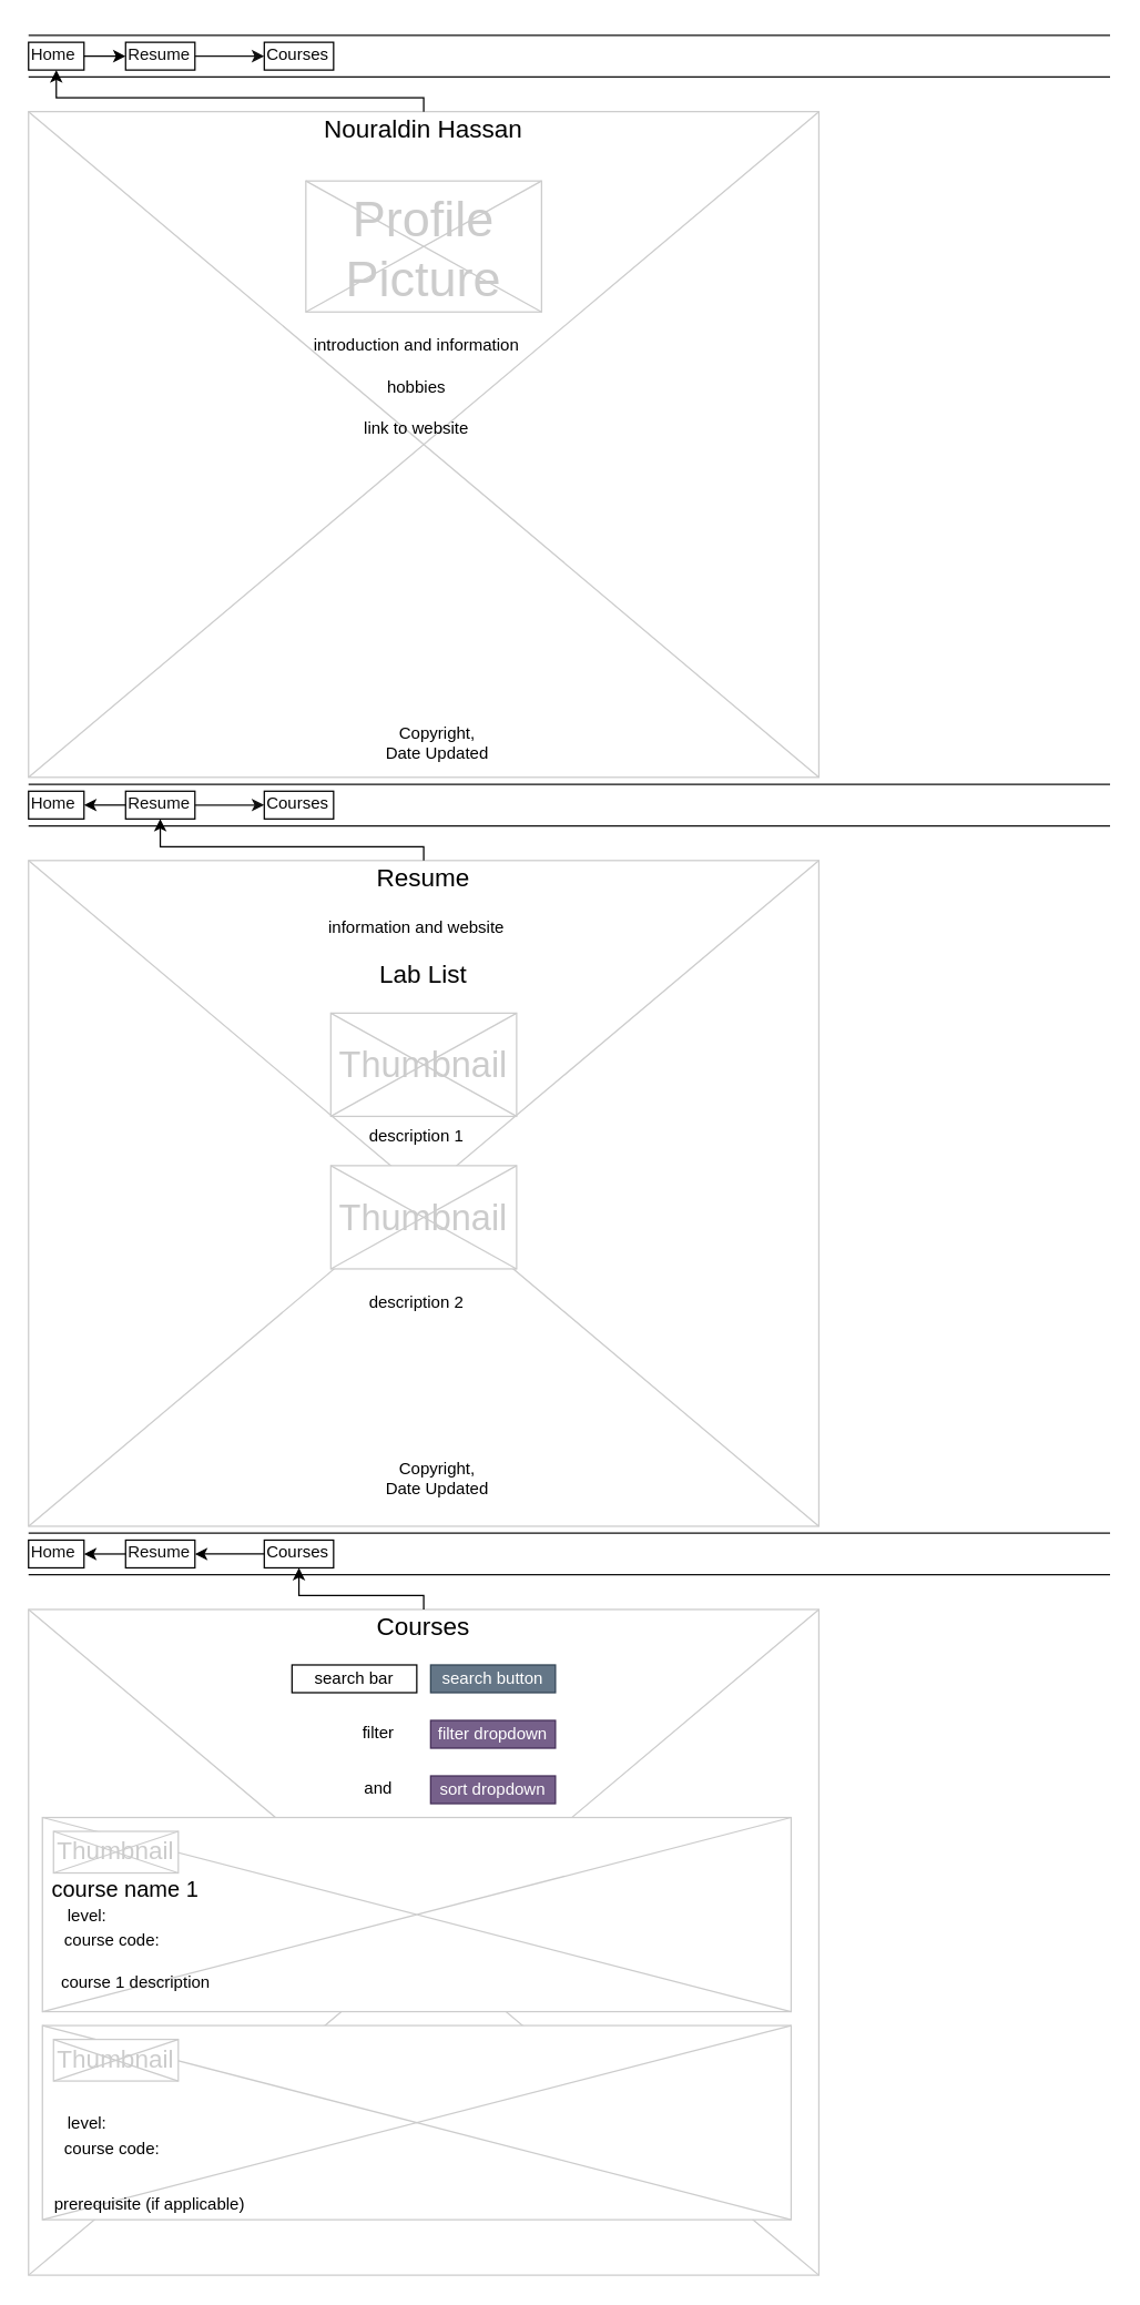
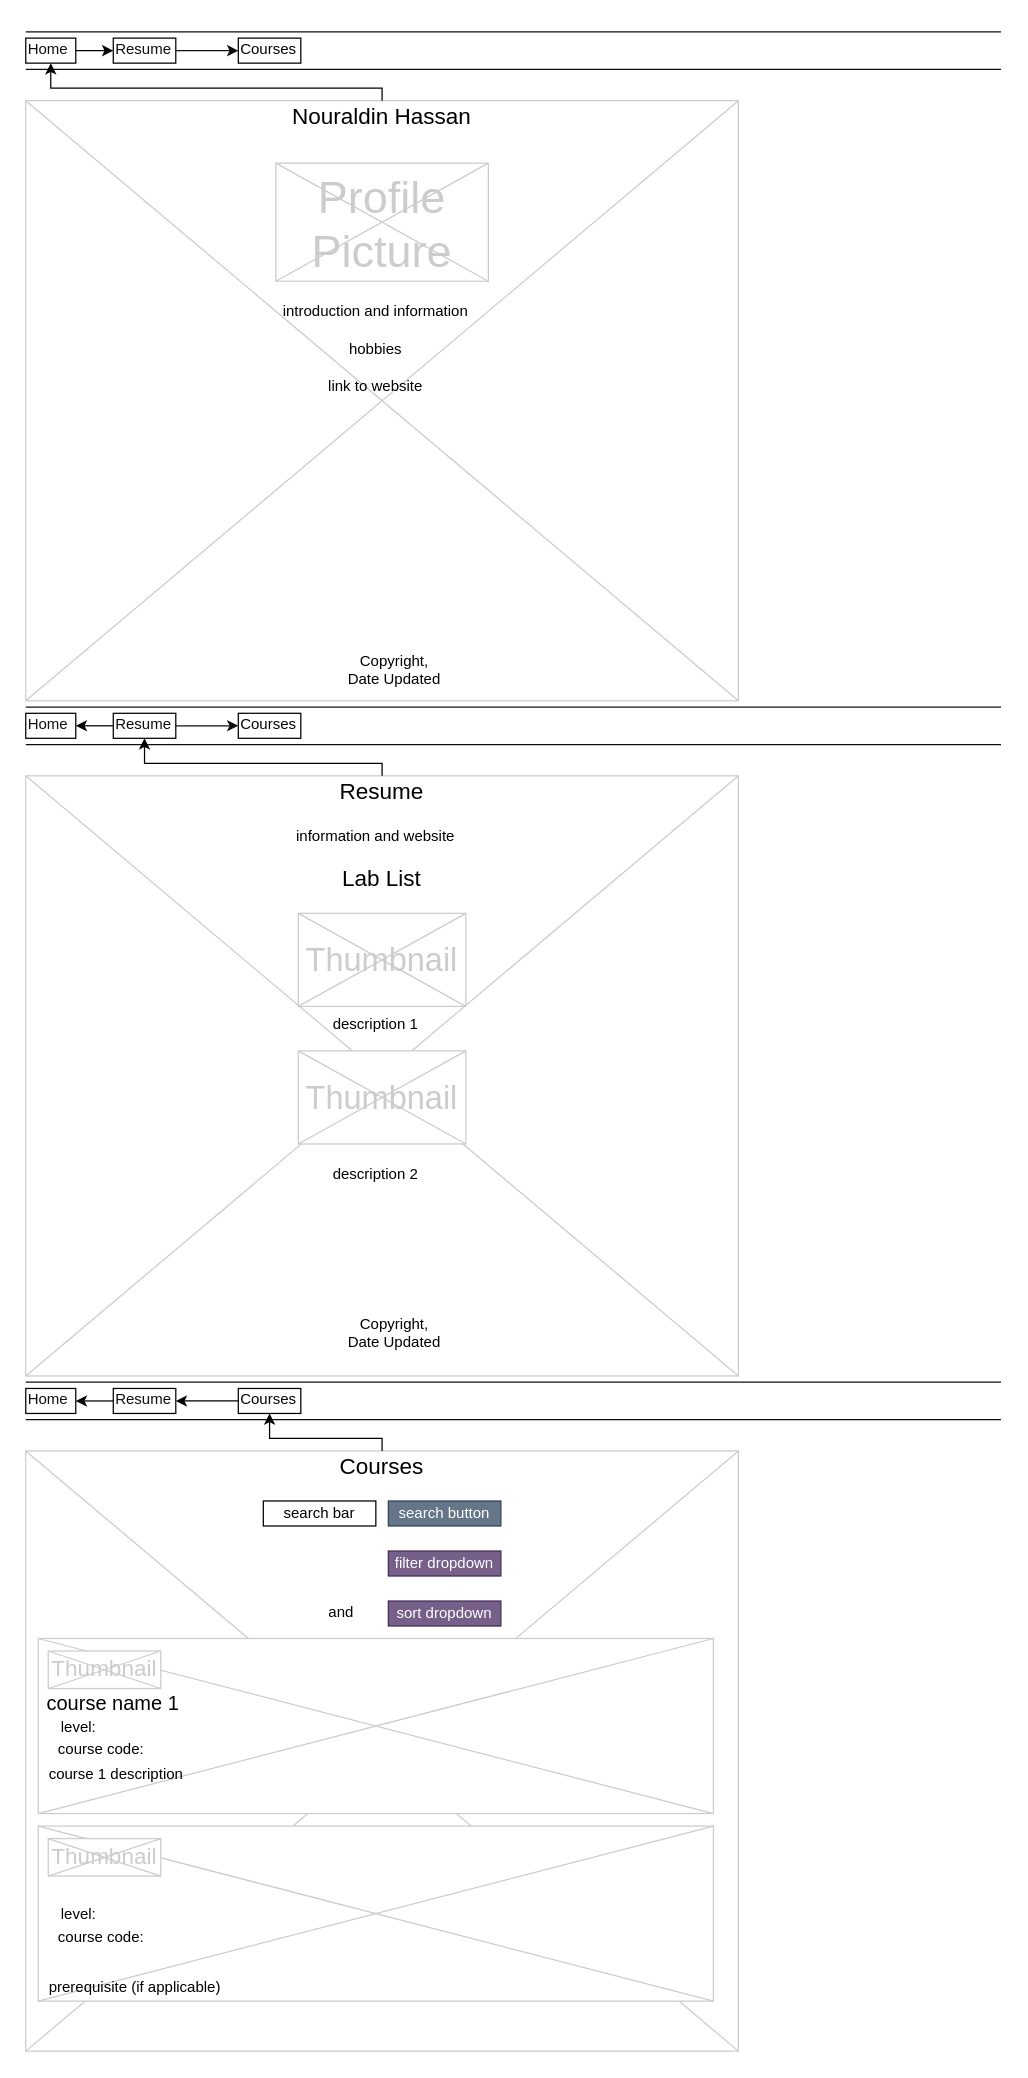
- <mxCell id="57" value="filter" style="text;spacingTop=-5;whiteSpace=wrap;align=center;" vertex="1" parent="1"><mxGeometry x="245" y="1240" width="55" height="20" as="geometry" /></mxCell>
- <mxCell id="64" value="course 1 description" style="text;spacingTop=-5;whiteSpace=wrap;align=center;" vertex="1" parent="1"><mxGeometry x="40" y="1420" width="115" height="20" as="geometry" /></mxCell>
+ <mxCell id="64" value="course 1 description" style="text;spacingTop=-5;whiteSpace=wrap;align=center;" vertex="1" parent="1"><mxGeometry x="35" y="1410" width="115" height="20" as="geometry" /></mxCell>
